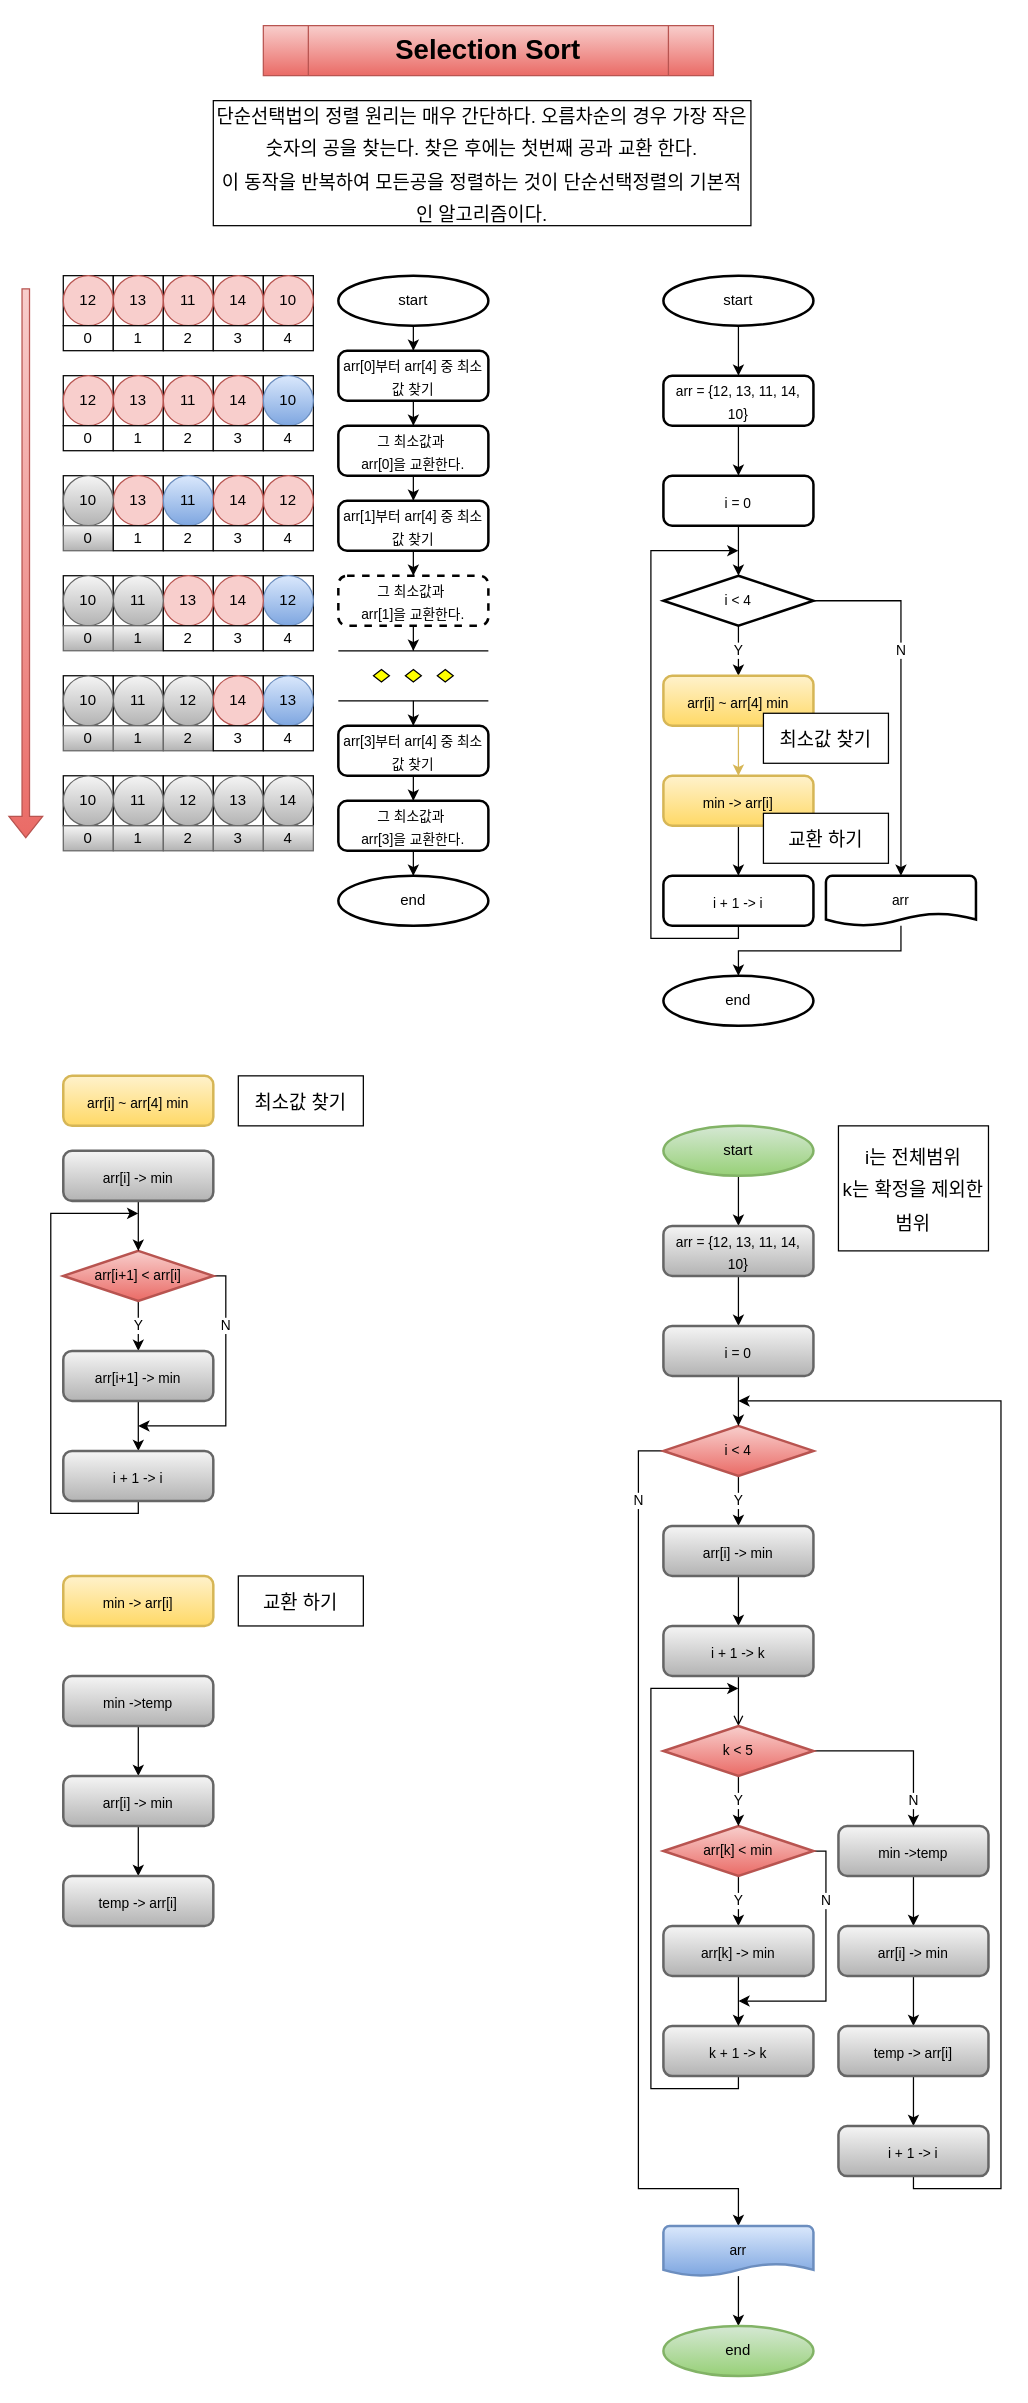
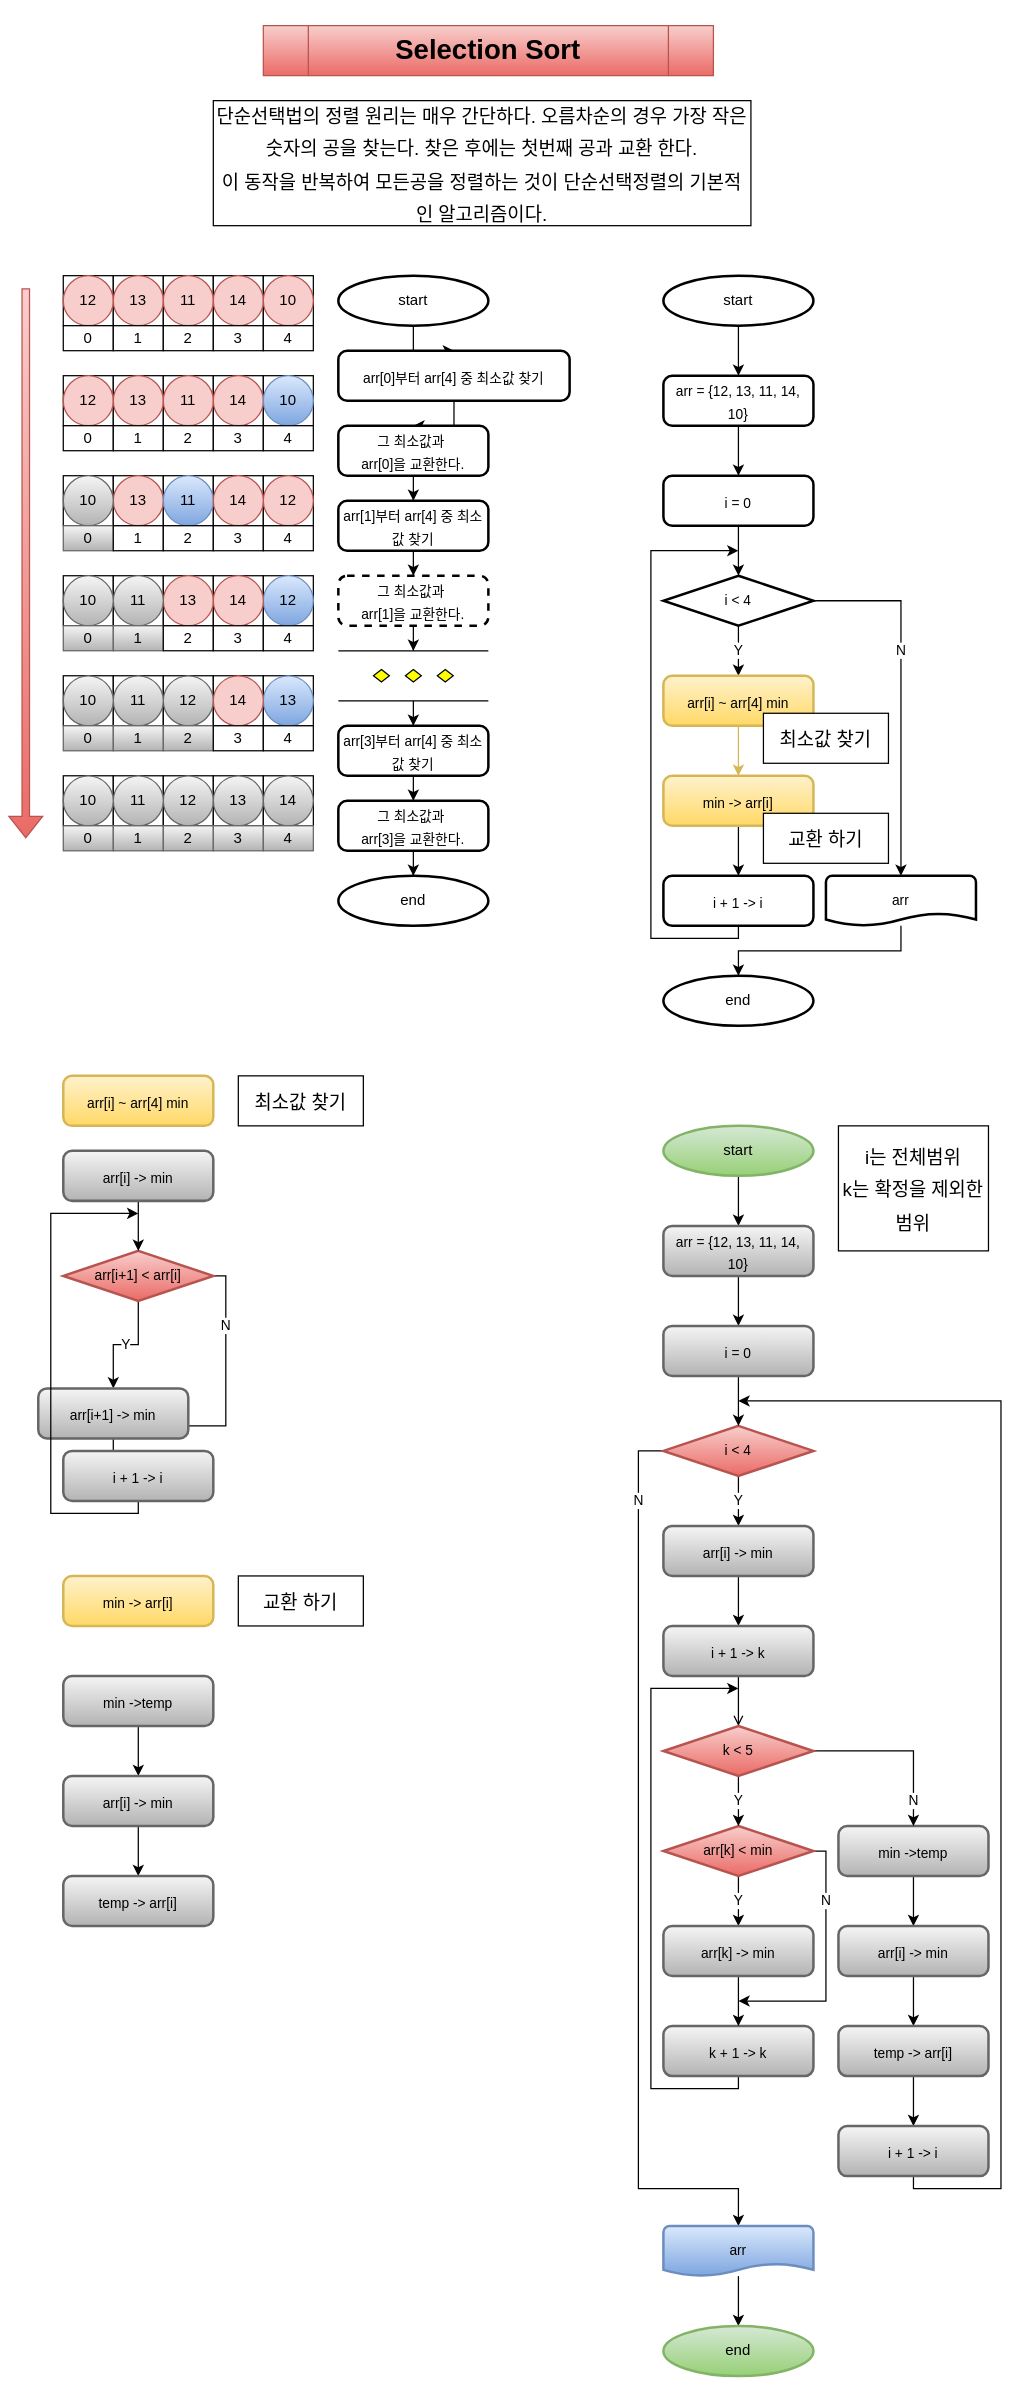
- <mxCell id="98" value="&lt;font style=&quot;font-size: 11px;&quot;&gt;arr[0]부터 arr[4] 중 최소값 찾기&lt;/font&gt;" style="rounded=1;whiteSpace=wrap;html=1;absoluteArcSize=1;arcSize=14;strokeWidth=2;fontSize=15;" vertex="1" parent="1"><mxGeometry x="270" y="280" width="120" height="40" as="geometry" /></mxCell>
+ <mxCell id="98" value="&lt;font style=&quot;font-size: 11px;&quot;&gt;arr[0]부터 arr[4] 중 최소값 찾기&lt;/font&gt;" style="rounded=1;whiteSpace=wrap;html=1;absoluteArcSize=1;arcSize=14;strokeWidth=2;fontSize=15;" vertex="1" parent="1"><mxGeometry x="270" y="280" width="185" height="40" as="geometry" /></mxCell>
- <mxCell id="137" value="&lt;font style=&quot;font-size: 11px;&quot;&gt;arr[i+1] -&amp;gt; min&lt;/font&gt;" style="rounded=1;whiteSpace=wrap;html=1;absoluteArcSize=1;arcSize=14;strokeWidth=2;fontSize=15;fillColor=#f5f5f5;gradientColor=#b3b3b3;strokeColor=#666666;" vertex="1" parent="1"><mxGeometry x="50" y="1080" width="120" height="40" as="geometry" /></mxCell>
+ <mxCell id="137" value="&lt;font style=&quot;font-size: 11px;&quot;&gt;arr[i+1] -&amp;gt; min&lt;/font&gt;" style="rounded=1;whiteSpace=wrap;html=1;absoluteArcSize=1;arcSize=14;strokeWidth=2;fontSize=15;fillColor=#f5f5f5;gradientColor=#b3b3b3;strokeColor=#666666;" vertex="1" parent="1"><mxGeometry x="30" y="1110" width="120" height="40" as="geometry" /></mxCell>
